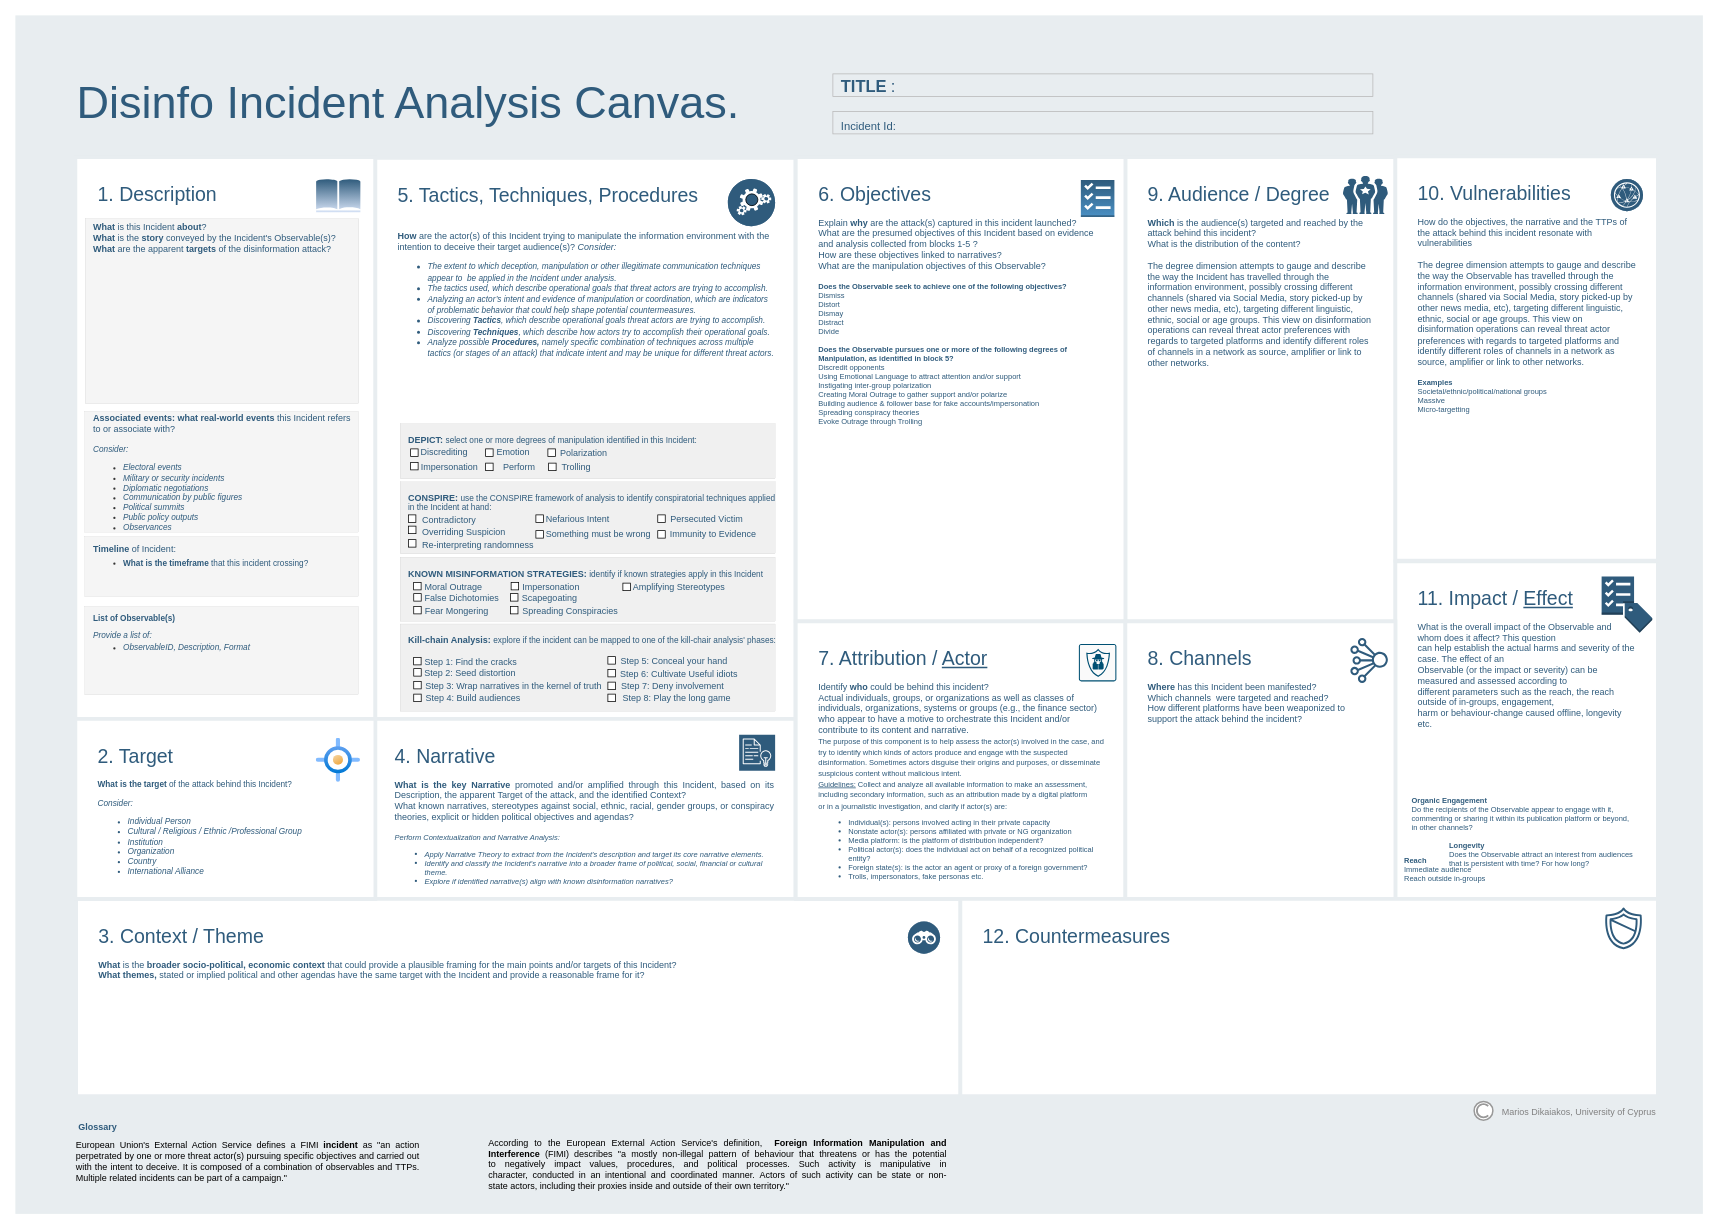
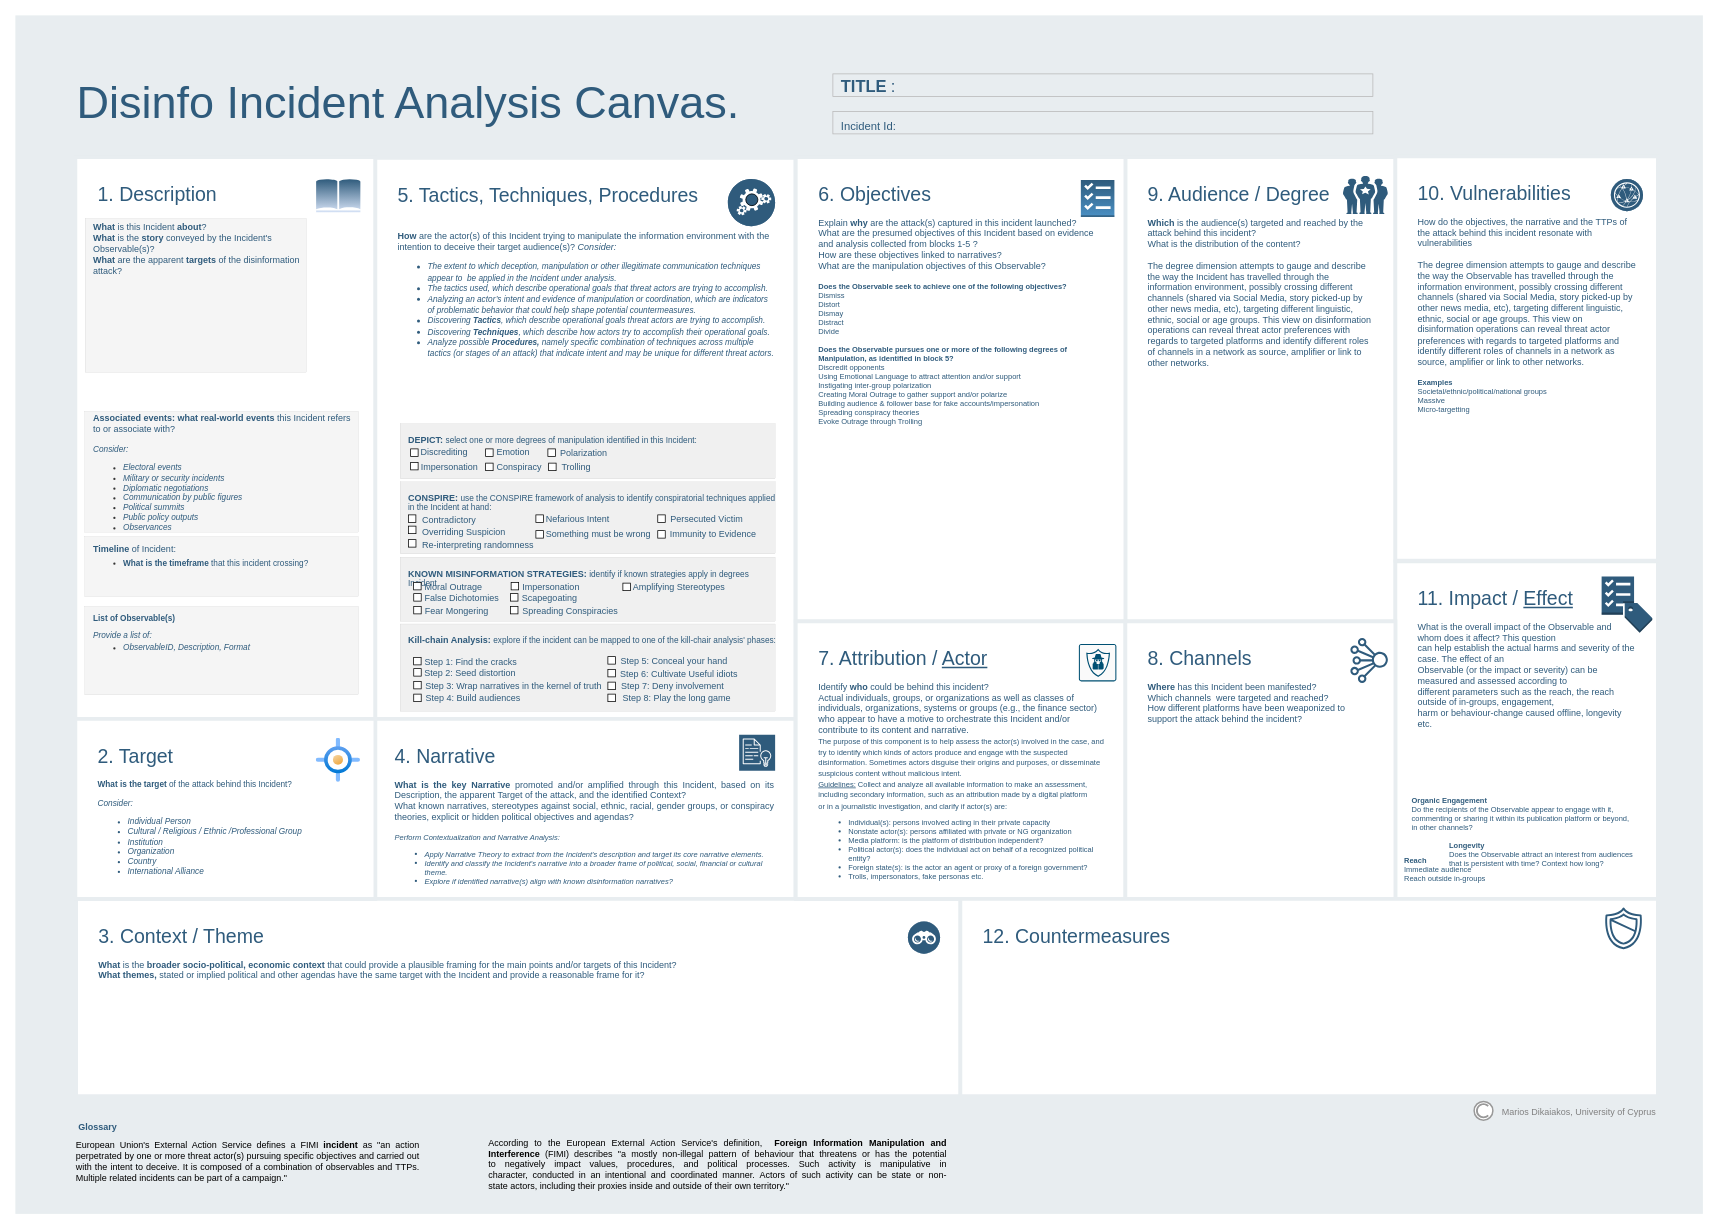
- <mxCell id="30" value="&lt;div style=&quot;font-size: 12px;&quot;&gt;&lt;font style=&quot;font-size: 12px;&quot; color=&quot;#2f5b7c&quot;&gt;&lt;b&gt;What&lt;/b&gt;&amp;nbsp;is this Incident &lt;b&gt;about&lt;/b&gt;?&amp;nbsp;&lt;/font&gt;&lt;/div&gt;&lt;div style=&quot;font-size: 12px;&quot;&gt;&lt;font style=&quot;font-size: 12px;&quot; color=&quot;#2f5b7c&quot;&gt;&lt;b&gt;What&lt;/b&gt;&amp;nbsp;is the &lt;b&gt;story&lt;/b&gt; conveyed by the Incident's Observable(s)?&amp;nbsp;&lt;/font&gt;&lt;/div&gt;&lt;div style=&quot;font-size: 12px;&quot;&gt;&lt;font style=&quot;font-size: 12px;&quot; color=&quot;#2f5b7c&quot;&gt;&lt;b&gt;What&lt;/b&gt;&amp;nbsp;are the apparent &lt;b&gt;targets&lt;/b&gt; of the disinformation attack?&lt;/font&gt;&lt;/div&gt;" style="rounded=0;whiteSpace=wrap;html=1;shadow=0;labelBackgroundColor=none;strokeWidth=0;fontSize=11;align=left;verticalAlign=top;spacing=0;spacingTop=0;spacingLeft=11;fillColor=#f5f5f5;fontColor=#333333;strokeColor=#666666;" parent="1" vertex="1"><mxGeometry x="113" y="291" width="365" height="247" as="geometry" /></mxCell>
+ <mxCell id="30" value="&lt;div style=&quot;font-size: 12px;&quot;&gt;&lt;font style=&quot;font-size: 12px;&quot; color=&quot;#2f5b7c&quot;&gt;&lt;b&gt;What&lt;/b&gt;&amp;nbsp;is this Incident &lt;b&gt;about&lt;/b&gt;?&amp;nbsp;&lt;/font&gt;&lt;/div&gt;&lt;div style=&quot;font-size: 12px;&quot;&gt;&lt;font style=&quot;font-size: 12px;&quot; color=&quot;#2f5b7c&quot;&gt;&lt;b&gt;What&lt;/b&gt;&amp;nbsp;is the &lt;b&gt;story&lt;/b&gt; conveyed by the Incident's Observable(s)?&amp;nbsp;&lt;/font&gt;&lt;/div&gt;&lt;div style=&quot;font-size: 12px;&quot;&gt;&lt;font style=&quot;font-size: 12px;&quot; color=&quot;#2f5b7c&quot;&gt;&lt;b&gt;What&lt;/b&gt;&amp;nbsp;are the apparent &lt;b&gt;targets&lt;/b&gt; of the disinformation attack?&lt;/font&gt;&lt;/div&gt;" style="rounded=0;whiteSpace=wrap;html=1;shadow=0;labelBackgroundColor=none;strokeWidth=0;fontSize=11;align=left;verticalAlign=top;spacing=0;spacingTop=0;spacingLeft=11;fillColor=#f5f5f5;fontColor=#333333;strokeColor=#666666;" parent="1" vertex="1"><mxGeometry x="113" y="291" width="295" height="205" as="geometry" /></mxCell>
- <mxCell id="57" value="Perform" style="text;strokeColor=none;align=center;fillColor=none;html=1;verticalAlign=middle;whiteSpace=wrap;rounded=0;fontColor=#2F5B7C;" vertex="1" parent="55"><mxGeometry x="15" width="60" height="30" as="geometry" /></mxCell>
+ <mxCell id="57" value="Conspiracy" style="text;strokeColor=none;align=center;fillColor=none;html=1;verticalAlign=middle;whiteSpace=wrap;rounded=0;fontColor=#2F5B7C;" vertex="1" parent="55"><mxGeometry x="15" width="60" height="30" as="geometry" /></mxCell>
- <mxCell id="89" value="&lt;p style=&quot;line-height: 110%;&quot;&gt;&lt;font style=&quot;&quot; color=&quot;#2f5b7c&quot;&gt;&lt;b style=&quot;font-size: 12px;&quot;&gt;KNOWN MISINFORMATION STRATEGIES: &lt;/b&gt;identify if known strategies apply in this Incident&lt;/font&gt;&lt;/p&gt;&lt;p&gt;&lt;/p&gt;" style="rounded=0;whiteSpace=wrap;html=1;shadow=0;labelBackgroundColor=none;strokeColor=#666666;strokeWidth=0;fillColor=#F0F0F0;fontSize=11;fontColor=#333333;align=left;verticalAlign=top;spacing=0;spacingTop=0;spacingLeft=11;" vertex="1" parent="1"><mxGeometry x="533" y="742.5" width="500" height="85.5" as="geometry" /></mxCell>
+ <mxCell id="89" value="&lt;p style=&quot;line-height: 110%;&quot;&gt;&lt;font style=&quot;&quot; color=&quot;#2f5b7c&quot;&gt;&lt;b style=&quot;font-size: 12px;&quot;&gt;KNOWN MISINFORMATION STRATEGIES: &lt;/b&gt;identify if known strategies apply in degrees Incident&lt;/font&gt;&lt;/p&gt;&lt;p&gt;&lt;/p&gt;" style="rounded=0;whiteSpace=wrap;html=1;shadow=0;labelBackgroundColor=none;strokeColor=#666666;strokeWidth=0;fillColor=#F0F0F0;fontSize=11;fontColor=#333333;align=left;verticalAlign=top;spacing=0;spacingTop=0;spacingLeft=11;" vertex="1" parent="1"><mxGeometry x="533" y="742.5" width="500" height="85.5" as="geometry" /></mxCell>
- <mxCell id="12" value="&lt;div style=&quot;font-size: 10px&quot;&gt;&lt;b&gt;Longevity&lt;/b&gt;&lt;/div&gt;&lt;div style=&quot;font-size: 10px&quot;&gt;Does the Observable attract an interest from audiences&amp;nbsp;&lt;/div&gt;&lt;div style=&quot;font-size: 10px&quot;&gt;that is persistent with time? For how long?&lt;/div&gt;" style="text;html=1;resizable=0;points=[];autosize=1;align=left;verticalAlign=top;spacingTop=-4;fontSize=10;fontColor=#2F5B7C;" parent="1" vertex="1"><mxGeometry x="1930" y="1118" width="270" height="40" as="geometry" /></mxCell>
+ <mxCell id="12" value="&lt;div style=&quot;font-size: 10px&quot;&gt;&lt;b&gt;Longevity&lt;/b&gt;&lt;/div&gt;&lt;div style=&quot;font-size: 10px&quot;&gt;Does the Observable attract an interest from audiences&amp;nbsp;&lt;/div&gt;&lt;div style=&quot;font-size: 10px&quot;&gt;that is persistent with time? Context how long?&lt;/div&gt;" style="text;html=1;resizable=0;points=[];autosize=1;align=left;verticalAlign=top;spacingTop=-4;fontSize=10;fontColor=#2F5B7C;" parent="1" vertex="1"><mxGeometry x="1930" y="1118" width="270" height="40" as="geometry" /></mxCell>
